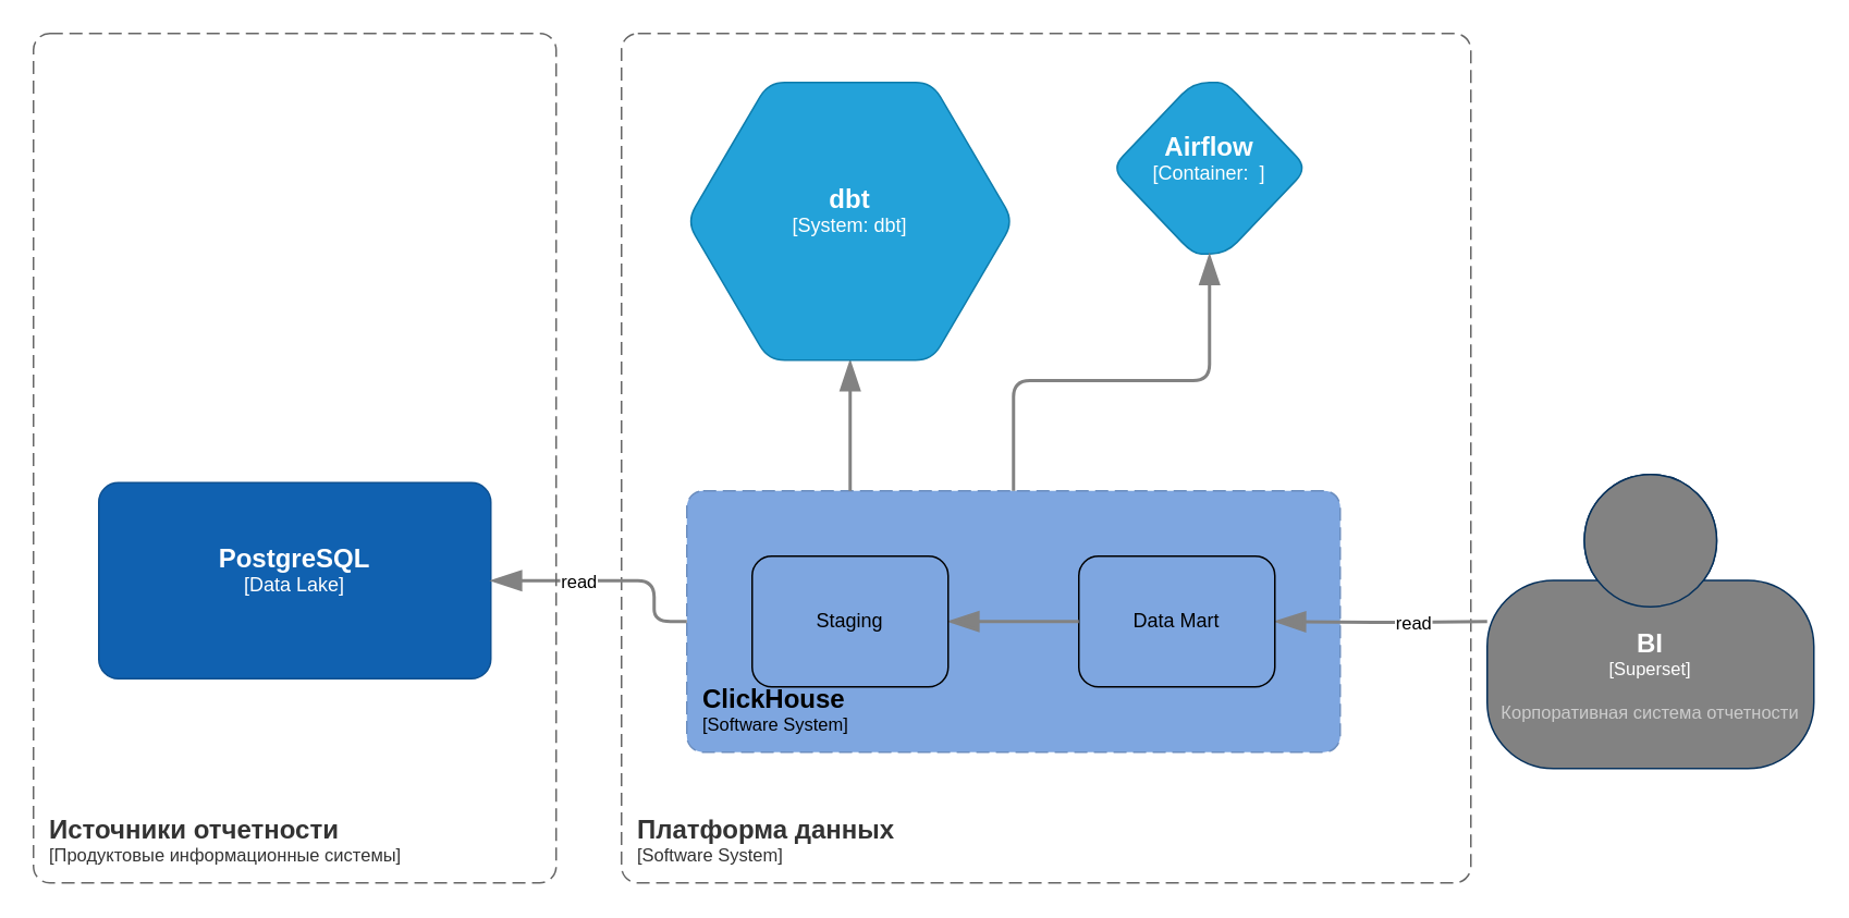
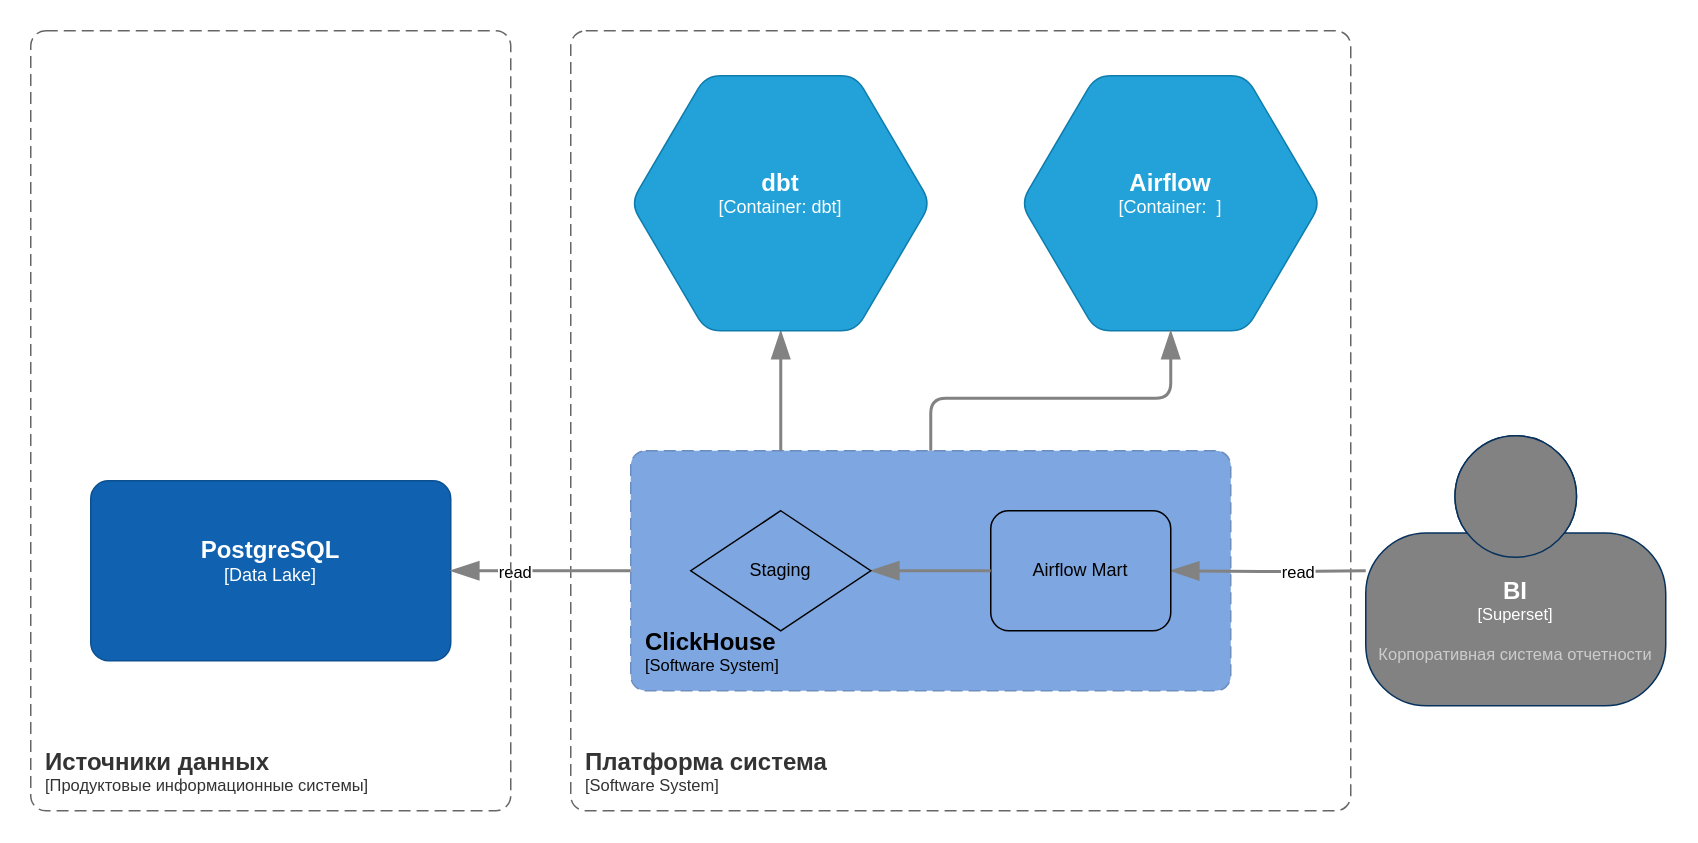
- <mxCell id="16" value="&lt;font style=&quot;font-size: 16px&quot;&gt;&lt;b&gt;Airflow&lt;/b&gt;&lt;/font&gt;&lt;div&gt;[Container:&amp;nbsp; ]&lt;/div&gt;&lt;br&gt;&lt;div&gt;&lt;font style=&quot;font-size: 11px&quot;&gt;&lt;font color=&quot;#E6E6E6&quot;&gt;&lt;/font&gt;&lt;/div&gt;" style="shape=hexagon;size=50;perimeter=hexagonPerimeter2;whiteSpace=wrap;html=1;fixedSize=1;rounded=1;labelBackgroundColor=none;fillColor=#23A2D9;fontSize=12;fontColor=#ffffff;align=center;strokeColor=#0E7DAD;metaEdit=1;points=[[0.5,0,0],[1,0.25,0],[1,0.5,0],[1,0.75,0],[0.5,1,0],[0,0.75,0],[0,0.5,0],[0,0.25,0]];resizable=0;" vertex="1" parent="1"><mxGeometry x="680" y="50" width="120" height="105" as="geometry" /></mxCell>
+ <mxCell id="16" value="&lt;font style=&quot;font-size: 16px&quot;&gt;&lt;b&gt;Airflow&lt;/b&gt;&lt;/font&gt;&lt;div&gt;[Container:&amp;nbsp; ]&lt;/div&gt;&lt;br&gt;&lt;div&gt;&lt;font style=&quot;font-size: 11px&quot;&gt;&lt;font color=&quot;#E6E6E6&quot;&gt;&lt;/font&gt;&lt;/div&gt;" style="shape=hexagon;size=50;perimeter=hexagonPerimeter2;whiteSpace=wrap;html=1;fixedSize=1;rounded=1;labelBackgroundColor=none;fillColor=#23A2D9;fontSize=12;fontColor=#ffffff;align=center;strokeColor=#0E7DAD;metaEdit=1;points=[[0.5,0,0],[1,0.25,0],[1,0.5,0],[1,0.75,0],[0.5,1,0],[0,0.75,0],[0,0.5,0],[0,0.25,0]];resizable=0;" vertex="1" parent="1"><mxGeometry x="680" y="50" width="200" height="170" as="geometry" /></mxCell>
- <mxCell id="12" value="&lt;font style=&quot;font-size: 16px&quot;&gt;&lt;b&gt;dbt&lt;/b&gt;&lt;/font&gt;&lt;div&gt;[System:&amp;nbsp;dbt]&lt;/div&gt;&lt;br&gt;&lt;div&gt;&lt;font style=&quot;font-size: 11px&quot;&gt;&lt;font color=&quot;#E6E6E6&quot;&gt;&lt;/font&gt;&lt;/div&gt;" style="shape=hexagon;size=50;perimeter=hexagonPerimeter2;whiteSpace=wrap;html=1;fixedSize=1;rounded=1;labelBackgroundColor=none;fillColor=#23A2D9;fontSize=12;fontColor=#ffffff;align=center;strokeColor=#0E7DAD;metaEdit=1;points=[[0.5,0,0],[1,0.25,0],[1,0.5,0],[1,0.75,0],[0.5,1,0],[0,0.75,0],[0,0.5,0],[0,0.25,0]];resizable=0;" parent="1" vertex="1"><mxGeometry x="420" y="50" width="200" height="170" as="geometry" /></mxCell>
+ <mxCell id="12" value="&lt;font style=&quot;font-size: 16px&quot;&gt;&lt;b&gt;dbt&lt;/b&gt;&lt;/font&gt;&lt;div&gt;[Container:&amp;nbsp;dbt]&lt;/div&gt;&lt;br&gt;&lt;div&gt;&lt;font style=&quot;font-size: 11px&quot;&gt;&lt;font color=&quot;#E6E6E6&quot;&gt;&lt;/font&gt;&lt;/div&gt;" style="shape=hexagon;size=50;perimeter=hexagonPerimeter2;whiteSpace=wrap;html=1;fixedSize=1;rounded=1;labelBackgroundColor=none;fillColor=#23A2D9;fontSize=12;fontColor=#ffffff;align=center;strokeColor=#0E7DAD;metaEdit=1;points=[[0.5,0,0],[1,0.25,0],[1,0.5,0],[1,0.75,0],[0.5,1,0],[0,0.75,0],[0,0.5,0],[0,0.25,0]];resizable=0;" parent="1" vertex="1"><mxGeometry x="420" y="50" width="200" height="170" as="geometry" /></mxCell>
- <mxCell id="3" value="&lt;font style=&quot;font-size: 16px&quot;&gt;&lt;b&gt;PostgreSQL&lt;/b&gt;&lt;/font&gt;&lt;div&gt;[Data Lake]&lt;/div&gt;&lt;br&gt;&lt;div&gt;&lt;font style=&quot;font-size: 11px&quot;&gt;&lt;font color=&quot;#cccccc&quot;&gt;&lt;/font&gt;&lt;/div&gt;" style="rounded=1;whiteSpace=wrap;html=1;labelBackgroundColor=none;fillColor=#1061B0;fontColor=#ffffff;align=center;arcSize=10;strokeColor=#0D5091;metaEdit=1;resizable=0;points=[[0.25,0,0],[0.5,0,0],[0.75,0,0],[1,0.25,0],[1,0.5,0],[1,0.75,0],[0.75,1,0],[0.5,1,0],[0.25,1,0],[0,0.75,0],[0,0.5,0],[0,0.25,0]];" parent="1" vertex="1"><mxGeometry x="60" y="295" width="240" height="120" as="geometry" /></mxCell>
+ <mxCell id="3" value="&lt;font style=&quot;font-size: 16px&quot;&gt;&lt;b&gt;PostgreSQL&lt;/b&gt;&lt;/font&gt;&lt;div&gt;[Data Lake]&lt;/div&gt;&lt;br&gt;&lt;div&gt;&lt;font style=&quot;font-size: 11px&quot;&gt;&lt;font color=&quot;#cccccc&quot;&gt;&lt;/font&gt;&lt;/div&gt;" style="rounded=1;whiteSpace=wrap;html=1;labelBackgroundColor=none;fillColor=#1061B0;fontColor=#ffffff;align=center;arcSize=10;strokeColor=#0D5091;metaEdit=1;resizable=0;points=[[0.25,0,0],[0.5,0,0],[0.75,0,0],[1,0.25,0],[1,0.5,0],[1,0.75,0],[0.75,1,0],[0.5,1,0],[0.25,1,0],[0,0.75,0],[0,0.5,0],[0,0.25,0]];" parent="1" vertex="1"><mxGeometry x="60" y="320" width="240" height="120" as="geometry" /></mxCell>
- <mxCell id="15" value="Staging" style="rounded=1;whiteSpace=wrap;html=1;fillColor=#7EA6E0;" parent="1" vertex="1"><mxGeometry x="460" y="340" width="120" height="80" as="geometry" /></mxCell>
+ <mxCell id="15" value="Staging" style="rhombus;whiteSpace=wrap;html=1;fillColor=#7EA6E0;" parent="1" vertex="1"><mxGeometry x="460" y="340" width="120" height="80" as="geometry" /></mxCell>
- <mxCell id="13" value="Data Mart" style="rounded=1;whiteSpace=wrap;html=1;fillColor=#7EA6E0;" parent="1" vertex="1"><mxGeometry x="660" y="340" width="120" height="80" as="geometry" /></mxCell>
+ <mxCell id="13" value="Airflow Mart" style="rounded=1;whiteSpace=wrap;html=1;fillColor=#7EA6E0;" parent="1" vertex="1"><mxGeometry x="660" y="340" width="120" height="80" as="geometry" /></mxCell>
- <mxCell id="8" value="&lt;font style=&quot;font-size: 16px&quot;&gt;&lt;b&gt;&lt;div style=&quot;text-align: left&quot;&gt;Источники отчетности&lt;/div&gt;&lt;/b&gt;&lt;/font&gt;&lt;div style=&quot;text-align: left&quot;&gt;[Продуктовые информационные системы]&lt;/div&gt;" style="rounded=1;fontSize=11;whiteSpace=wrap;html=1;dashed=1;arcSize=20;fillColor=none;strokeColor=#666666;fontColor=#333333;labelBackgroundColor=none;align=left;verticalAlign=bottom;labelBorderColor=none;spacingTop=0;spacing=10;dashPattern=8 4;metaEdit=1;rotatable=0;perimeter=rectanglePerimeter;noLabel=0;labelPadding=0;allowArrows=0;connectable=0;expand=0;recursiveResize=0;editable=1;pointerEvents=0;absoluteArcSize=1;points=[[0.25,0,0],[0.5,0,0],[0.75,0,0],[1,0.25,0],[1,0.5,0],[1,0.75,0],[0.75,1,0],[0.5,1,0],[0.25,1,0],[0,0.75,0],[0,0.5,0],[0,0.25,0]];" parent="1" vertex="1"><mxGeometry x="20" y="20" width="320" height="520" as="geometry" /></mxCell>
+ <mxCell id="8" value="&lt;font style=&quot;font-size: 16px&quot;&gt;&lt;b&gt;&lt;div style=&quot;text-align: left&quot;&gt;Источники данных&lt;/div&gt;&lt;/b&gt;&lt;/font&gt;&lt;div style=&quot;text-align: left&quot;&gt;[Продуктовые информационные системы]&lt;/div&gt;" style="rounded=1;fontSize=11;whiteSpace=wrap;html=1;dashed=1;arcSize=20;fillColor=none;strokeColor=#666666;fontColor=#333333;labelBackgroundColor=none;align=left;verticalAlign=bottom;labelBorderColor=none;spacingTop=0;spacing=10;dashPattern=8 4;metaEdit=1;rotatable=0;perimeter=rectanglePerimeter;noLabel=0;labelPadding=0;allowArrows=0;connectable=0;expand=0;recursiveResize=0;editable=1;pointerEvents=0;absoluteArcSize=1;points=[[0.25,0,0],[0.5,0,0],[0.75,0,0],[1,0.25,0],[1,0.5,0],[1,0.75,0],[0.75,1,0],[0.5,1,0],[0.25,1,0],[0,0.75,0],[0,0.5,0],[0,0.25,0]];" parent="1" vertex="1"><mxGeometry x="20" y="20" width="320" height="520" as="geometry" /></mxCell>
- <mxCell id="4" value="&lt;font style=&quot;font-size: 16px&quot;&gt;&lt;b&gt;&lt;div style=&quot;text-align: left&quot;&gt;Платформа данных&lt;/div&gt;&lt;/b&gt;&lt;/font&gt;&lt;div style=&quot;text-align: left&quot;&gt;[Software System]&lt;/div&gt;" style="rounded=1;fontSize=11;whiteSpace=wrap;html=1;dashed=1;arcSize=20;fillColor=none;strokeColor=#666666;fontColor=#333333;labelBackgroundColor=none;align=left;verticalAlign=bottom;labelBorderColor=none;spacingTop=0;spacing=10;dashPattern=8 4;metaEdit=1;rotatable=0;perimeter=rectanglePerimeter;noLabel=0;labelPadding=0;allowArrows=0;connectable=0;expand=0;recursiveResize=0;editable=1;pointerEvents=0;absoluteArcSize=1;points=[[0.25,0,0],[0.5,0,0],[0.75,0,0],[1,0.25,0],[1,0.5,0],[1,0.75,0],[0.75,1,0],[0.5,1,0],[0.25,1,0],[0,0.75,0],[0,0.5,0],[0,0.25,0]];" parent="1" vertex="1"><mxGeometry x="380" y="20" width="520" height="520" as="geometry" /></mxCell>
+ <mxCell id="4" value="&lt;font style=&quot;font-size: 16px&quot;&gt;&lt;b&gt;&lt;div style=&quot;text-align: left&quot;&gt;Платформа система&lt;/div&gt;&lt;/b&gt;&lt;/font&gt;&lt;div style=&quot;text-align: left&quot;&gt;[Software System]&lt;/div&gt;" style="rounded=1;fontSize=11;whiteSpace=wrap;html=1;dashed=1;arcSize=20;fillColor=none;strokeColor=#666666;fontColor=#333333;labelBackgroundColor=none;align=left;verticalAlign=bottom;labelBorderColor=none;spacingTop=0;spacing=10;dashPattern=8 4;metaEdit=1;rotatable=0;perimeter=rectanglePerimeter;noLabel=0;labelPadding=0;allowArrows=0;connectable=0;expand=0;recursiveResize=0;editable=1;pointerEvents=0;absoluteArcSize=1;points=[[0.25,0,0],[0.5,0,0],[0.75,0,0],[1,0.25,0],[1,0.5,0],[1,0.75,0],[0.75,1,0],[0.5,1,0],[0.25,1,0],[0,0.75,0],[0,0.5,0],[0,0.25,0]];" parent="1" vertex="1"><mxGeometry x="380" y="20" width="520" height="520" as="geometry" /></mxCell>
